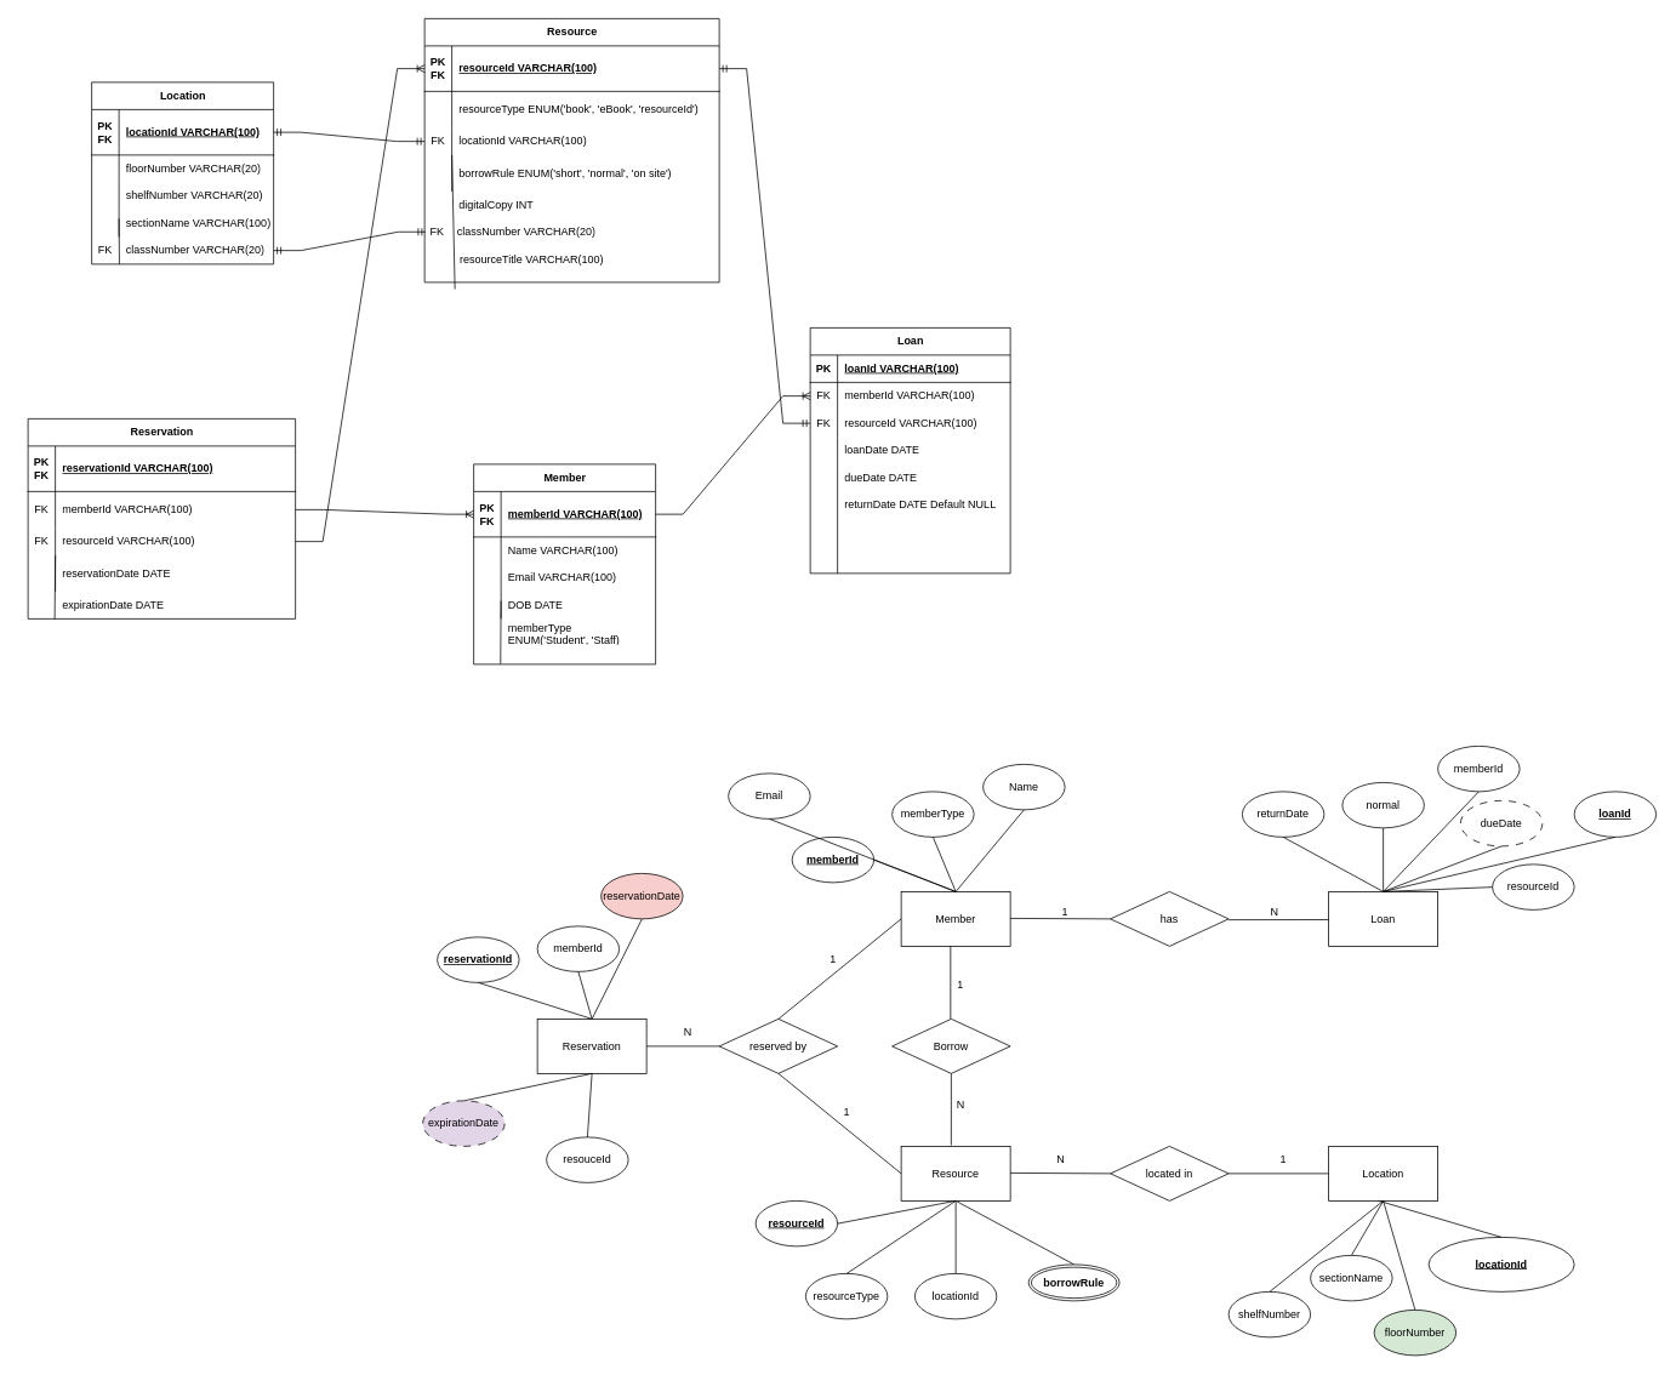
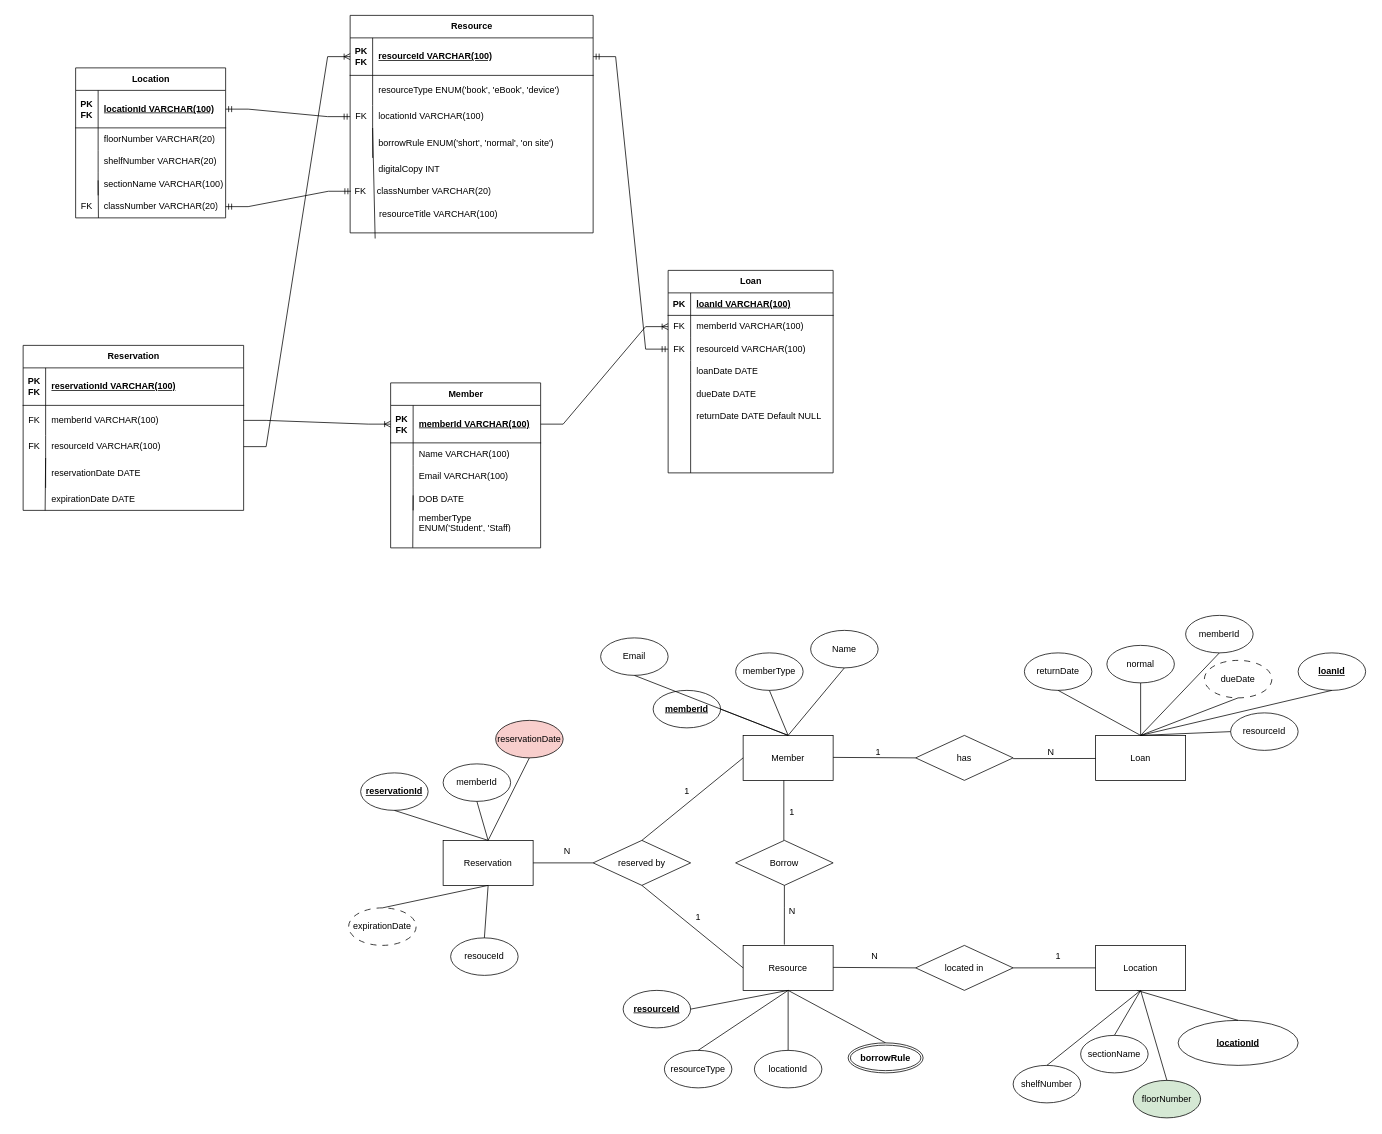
- <mxCell id="122" value="resourceType ENUM('book', 'eBook', 'resourceId')&amp;nbsp;" style="shape=partialRectangle;connectable=0;fillColor=none;top=0;left=0;bottom=0;right=0;align=left;spacingLeft=6;overflow=hidden;whiteSpace=wrap;html=1;" parent="120" vertex="1"><mxGeometry x="30" width="294" height="40" as="geometry"><mxRectangle width="294" height="40" as="alternateBounds" /></mxGeometry></mxCell>
+ <mxCell id="122" value="resourceType ENUM('book', 'eBook', 'device')&amp;nbsp;" style="shape=partialRectangle;connectable=0;fillColor=none;top=0;left=0;bottom=0;right=0;align=left;spacingLeft=6;overflow=hidden;whiteSpace=wrap;html=1;" parent="120" vertex="1"><mxGeometry x="30" width="294" height="40" as="geometry"><mxRectangle width="294" height="40" as="alternateBounds" /></mxGeometry></mxCell>
- <mxCell id="61" value="expirationDate" style="ellipse;whiteSpace=wrap;html=1;dashed=1;dashPattern=8 8;fillColor=#e1d5e7;" parent="1" vertex="1"><mxGeometry x="464" y="1210" width="90" height="50" as="geometry" /></mxCell>
+ <mxCell id="61" value="expirationDate" style="ellipse;whiteSpace=wrap;html=1;dashed=1;dashPattern=8 8;" parent="1" vertex="1"><mxGeometry x="464" y="1210" width="90" height="50" as="geometry" /></mxCell>
